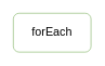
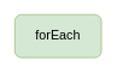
- <mxCell id="2" value="&lt;font style=&quot;font-size: 18px;&quot;&gt;forEach&lt;/font&gt;" style="rounded=1;whiteSpace=wrap;html=1;fillColor=#ffffff;strokeColor=#82b366;" vertex="1" parent="1"><mxGeometry x="20" y="20" width="120" height="60" as="geometry" /></mxCell>
+ <mxCell id="2" value="&lt;font style=&quot;font-size: 18px;&quot;&gt;forEach&lt;/font&gt;" style="rounded=1;whiteSpace=wrap;html=1;fillColor=#d5e8d4;strokeColor=#82b366;" vertex="1" parent="1"><mxGeometry x="20" y="20" width="120" height="60" as="geometry" /></mxCell>
